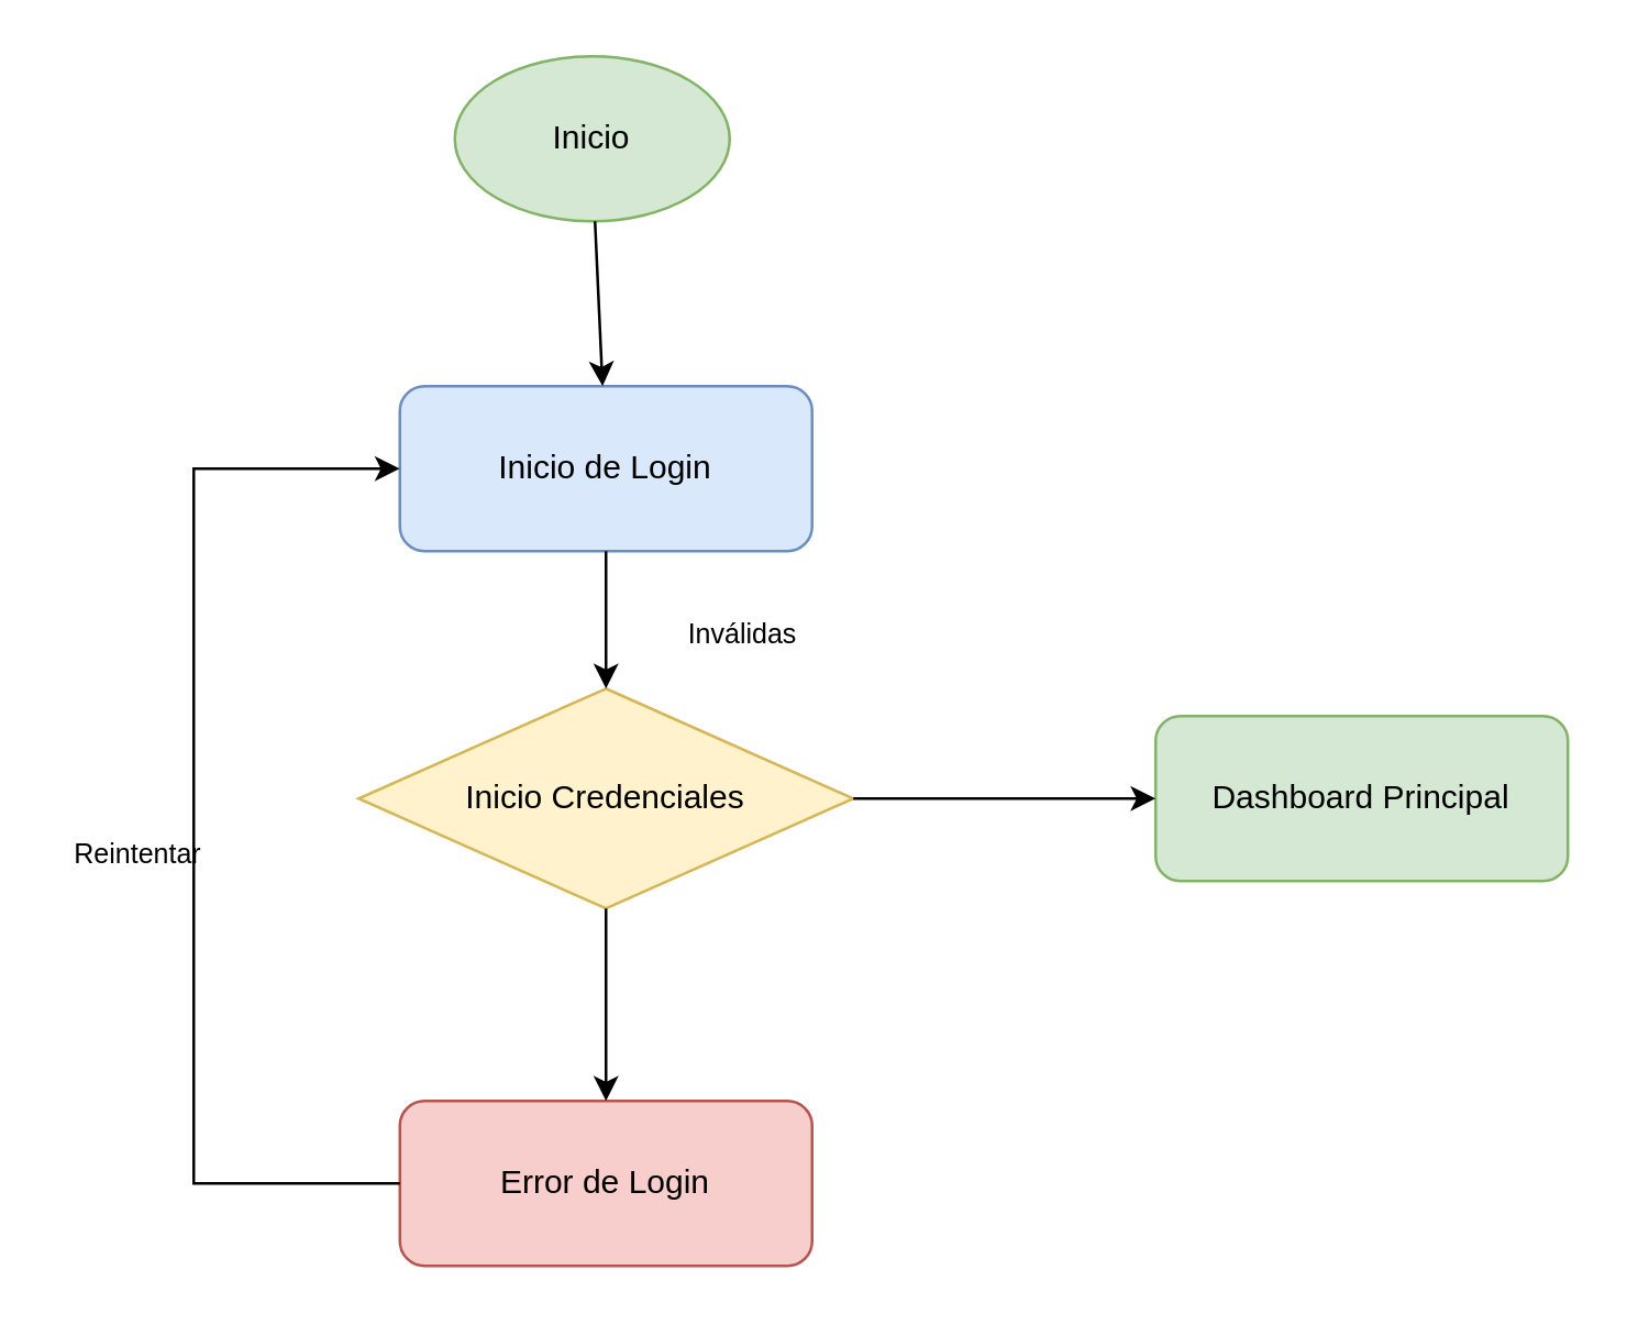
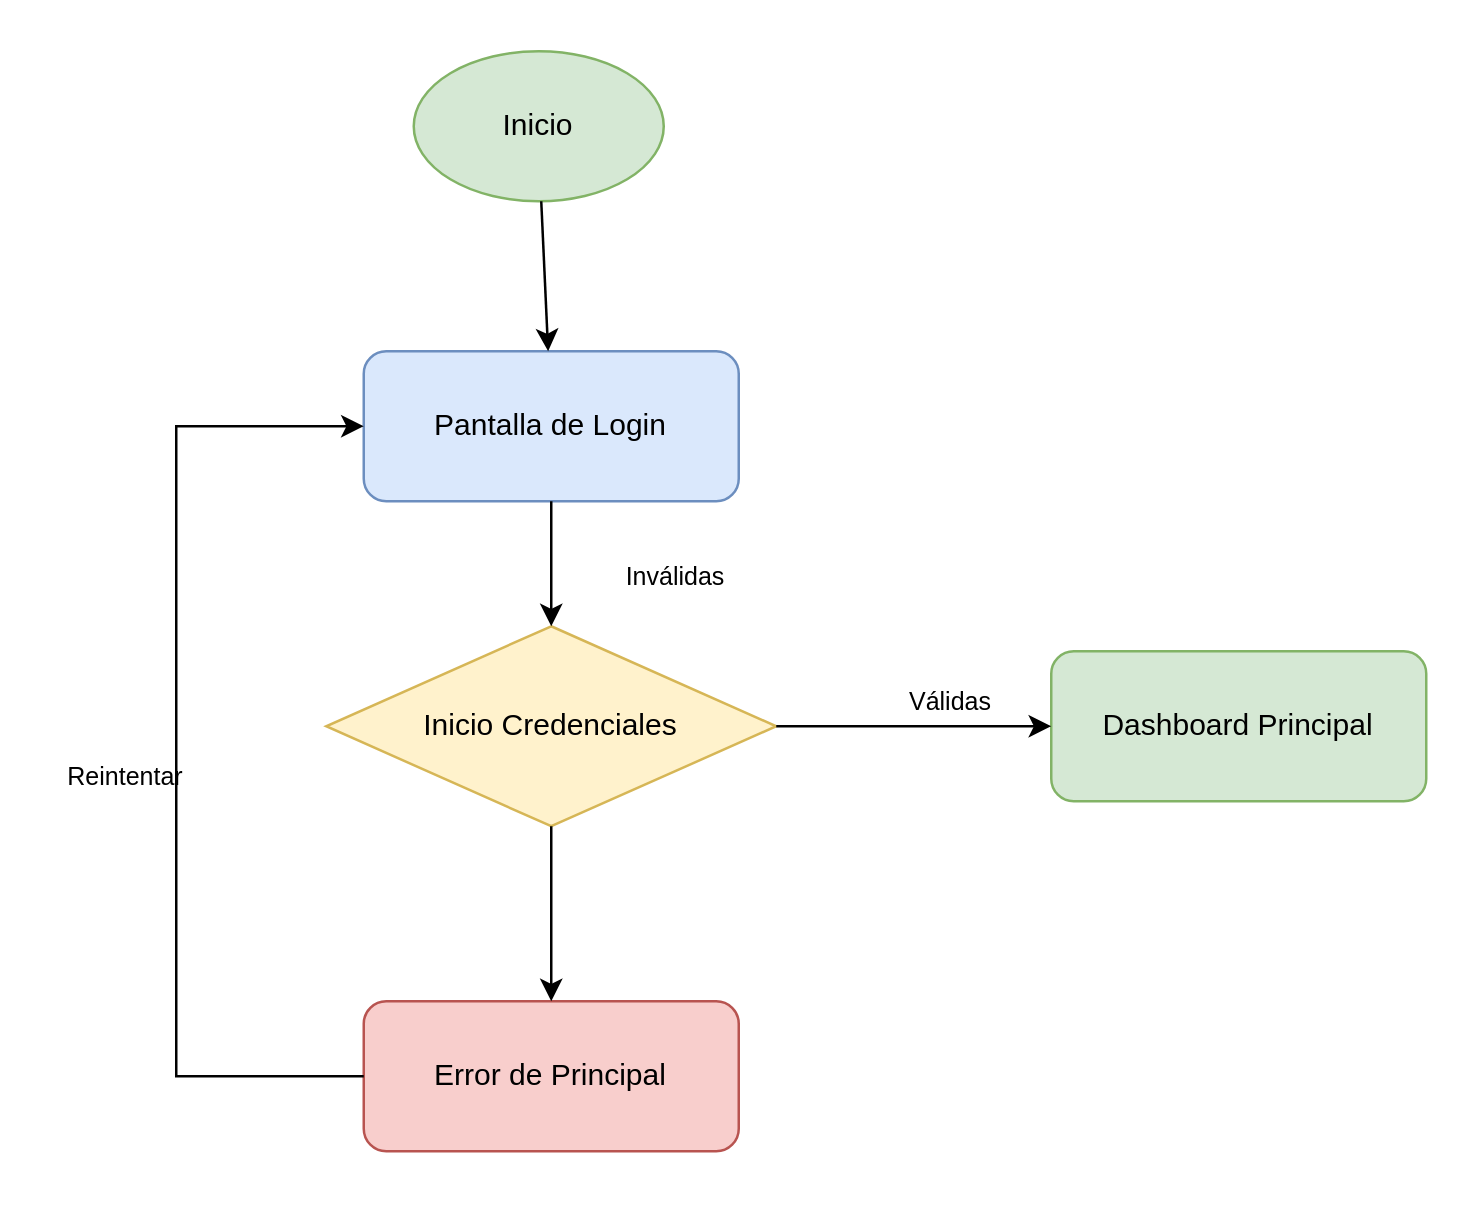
- <mxCell id="3" value="Inicio de Login" style="rounded=1;whiteSpace=wrap;html=1;fillColor=#dae8fc;strokeColor=#6c8ebf;" vertex="1" parent="1"><mxGeometry x="145" y="140" width="150" height="60" as="geometry" /></mxCell>
+ <mxCell id="3" value="Pantalla de Login" style="rounded=1;whiteSpace=wrap;html=1;fillColor=#dae8fc;strokeColor=#6c8ebf;" vertex="1" parent="1"><mxGeometry x="145" y="140" width="150" height="60" as="geometry" /></mxCell>
+ <mxCell id="12" value="Válidas" style="text;html=1;strokeColor=none;fillColor=none;align=center;verticalAlign=middle;whiteSpace=wrap;rounded=0;fontSize=10;color=#2e7d32;" vertex="1" parent="1"><mxGeometry x="350" y="270" width="60" height="20" as="geometry" /></mxCell>
- <mxCell id="6" value="Error de Login" style="rounded=1;whiteSpace=wrap;html=1;fillColor=#f8cecc;strokeColor=#b85450;" vertex="1" parent="1"><mxGeometry x="145" y="400" width="150" height="60" as="geometry" /></mxCell>
+ <mxCell id="6" value="Error de Principal" style="rounded=1;whiteSpace=wrap;html=1;fillColor=#f8cecc;strokeColor=#b85450;" vertex="1" parent="1"><mxGeometry x="145" y="400" width="150" height="60" as="geometry" /></mxCell>
